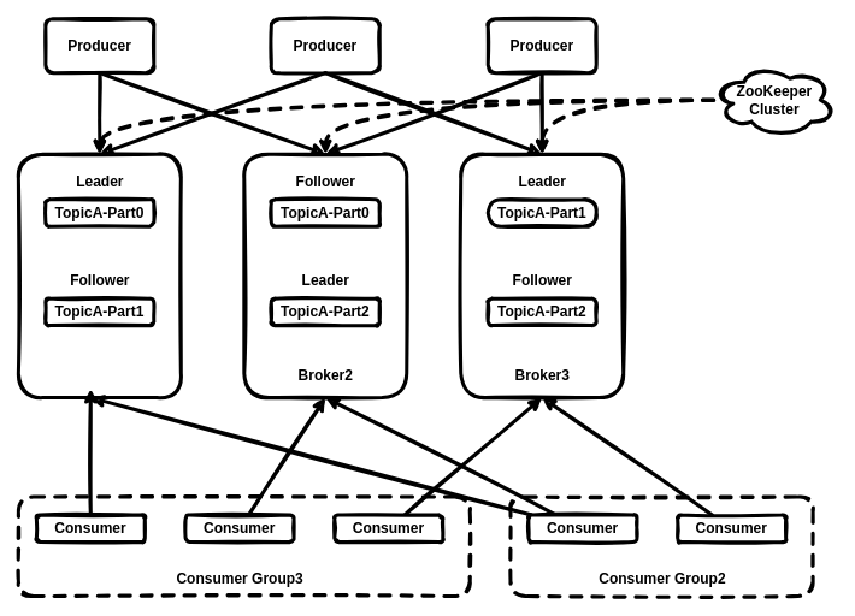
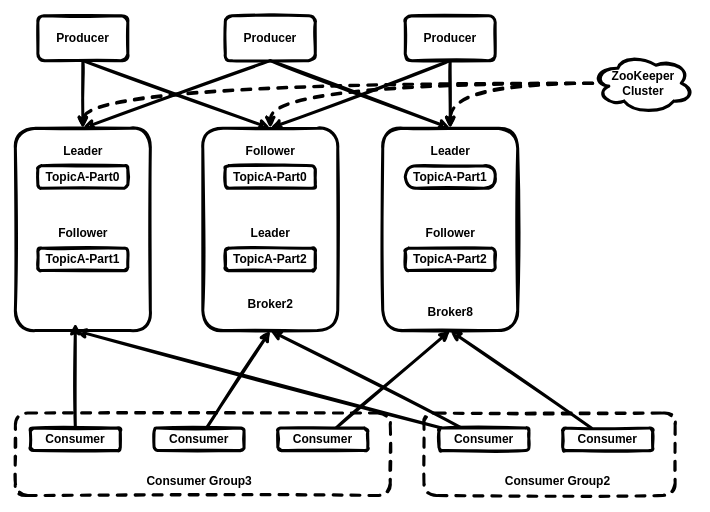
- <mxCell id="21" value="Broker2" style="text;html=1;align=center;verticalAlign=middle;resizable=0;points=[];autosize=1;fontSize=16;fontStyle=1" vertex="1" parent="1"><mxGeometry x="320" y="405" width="80" height="20" as="geometry" /></mxCell>
+ <mxCell id="21" value="Broker2" style="text;html=1;align=center;verticalAlign=middle;resizable=0;points=[];autosize=1;fontSize=16;fontStyle=1" vertex="1" parent="1"><mxGeometry x="320" y="395" width="80" height="20" as="geometry" /></mxCell>
- <mxCell id="27" value="Broker3" style="text;html=1;align=center;verticalAlign=middle;resizable=0;points=[];autosize=1;fontSize=16;fontStyle=1" vertex="1" parent="1"><mxGeometry x="560" y="405" width="80" height="20" as="geometry" /></mxCell>
+ <mxCell id="27" value="Broker8" style="text;html=1;align=center;verticalAlign=middle;resizable=0;points=[];autosize=1;fontSize=16;fontStyle=1" vertex="1" parent="1"><mxGeometry x="560" y="405" width="80" height="20" as="geometry" /></mxCell>
- <mxCell id="46" value="Consumer Group2" style="text;html=1;align=center;verticalAlign=middle;resizable=0;points=[];autosize=1;fontSize=16;fontStyle=1" vertex="1" parent="1"><mxGeometry x="652.5" y="630" width="160" height="20" as="geometry" /></mxCell>
+ <mxCell id="46" value="Consumer Group2" style="text;html=1;align=center;verticalAlign=middle;resizable=0;points=[];autosize=1;fontSize=16;fontStyle=1" vertex="1" parent="1"><mxGeometry x="662.5" y="630" width="160" height="20" as="geometry" /></mxCell>
